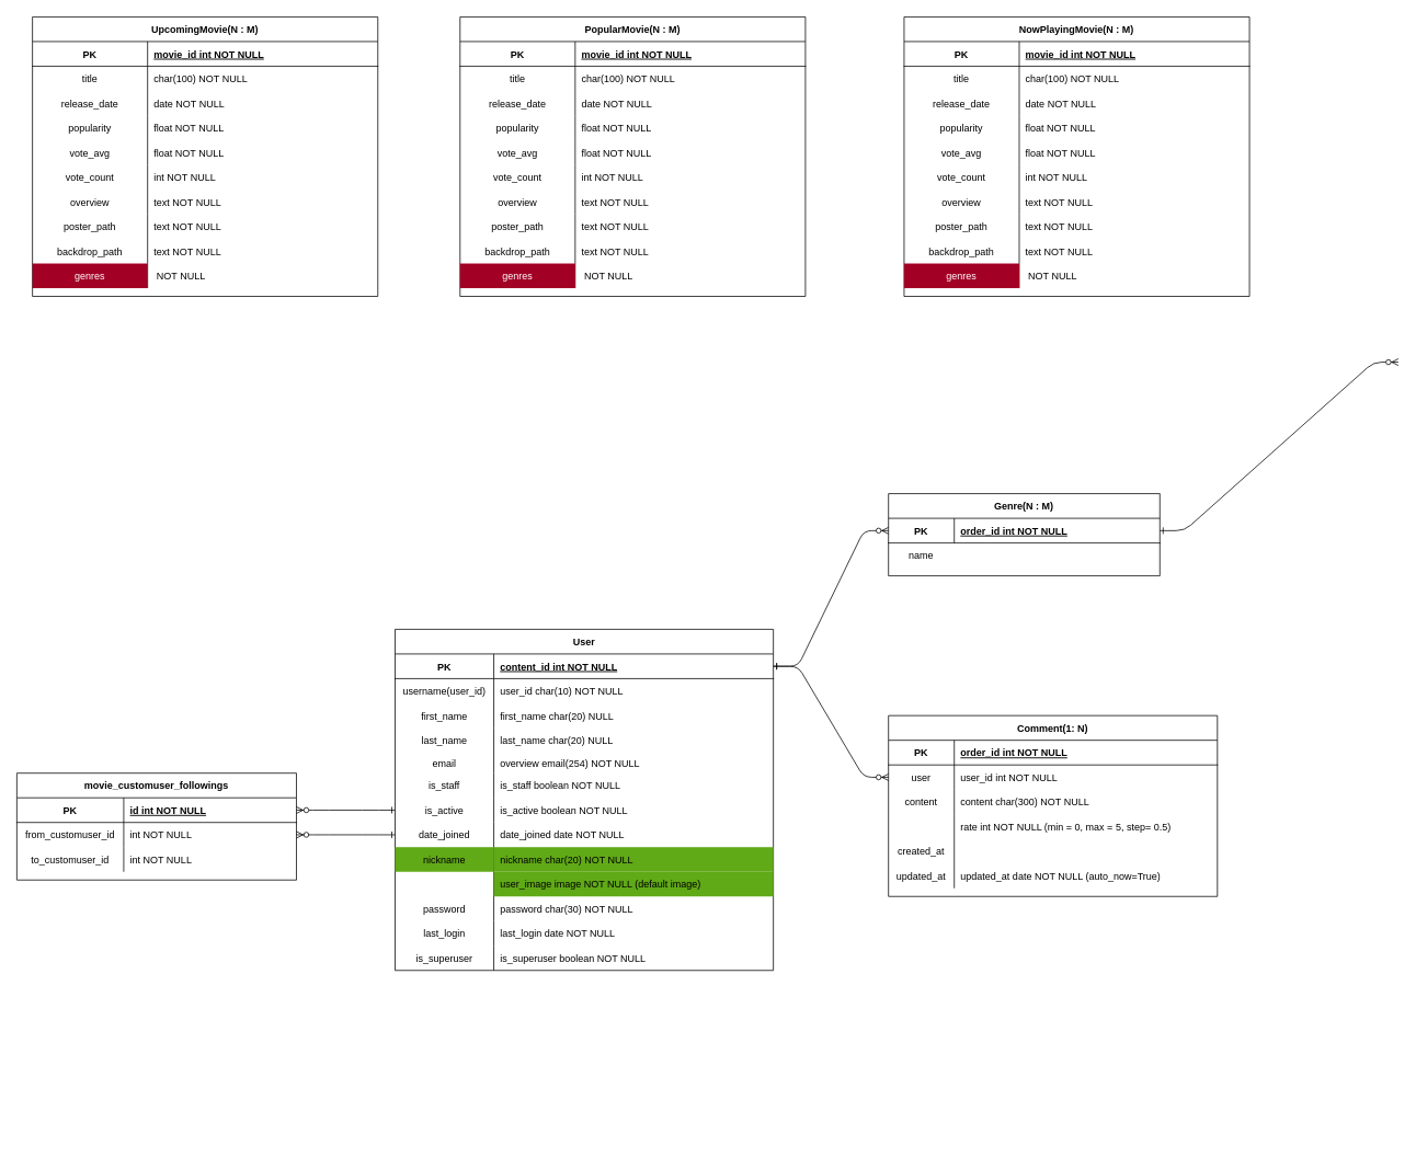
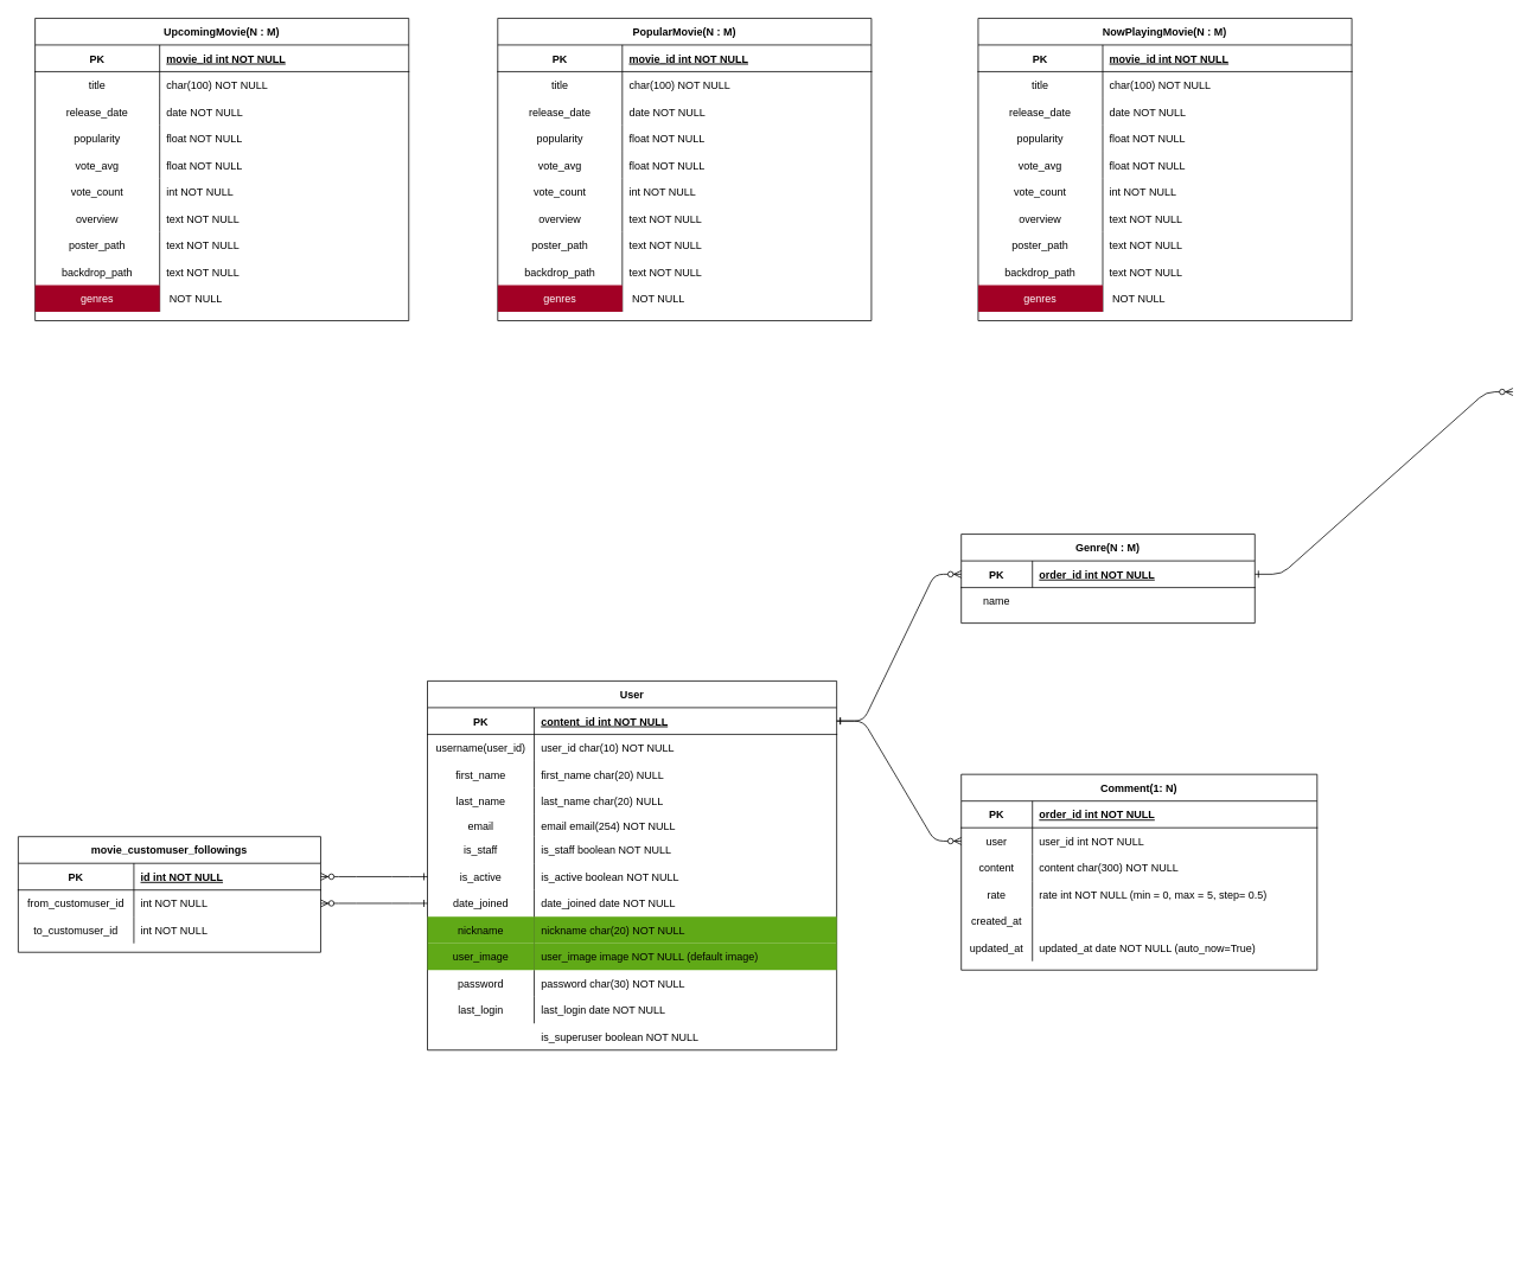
- <mxCell id="25" value="overview email(254) NOT NULL" style="shape=partialRectangle;overflow=hidden;connectable=0;fillColor=none;top=0;left=0;bottom=0;right=0;align=left;spacingLeft=6;" parent="23" vertex="1"><mxGeometry x="120" width="340" height="25" as="geometry"><mxRectangle width="340" height="25" as="alternateBounds" /></mxGeometry></mxCell>
+ <mxCell id="25" value="email email(254) NOT NULL" style="shape=partialRectangle;overflow=hidden;connectable=0;fillColor=none;top=0;left=0;bottom=0;right=0;align=left;spacingLeft=6;" parent="23" vertex="1"><mxGeometry x="120" width="340" height="25" as="geometry"><mxRectangle width="340" height="25" as="alternateBounds" /></mxGeometry></mxCell>
+ <mxCell id="61" value="rate" style="shape=partialRectangle;overflow=hidden;connectable=0;fillColor=none;top=0;left=0;bottom=0;right=0;" parent="60" vertex="1"><mxGeometry width="80" height="30" as="geometry"><mxRectangle width="80" height="30" as="alternateBounds" /></mxGeometry></mxCell>
+ <mxCell id="39" value="user_image" style="shape=partialRectangle;overflow=hidden;connectable=0;fillColor=#60a917;top=0;left=0;bottom=0;right=0;strokeColor=#2D7600;" parent="38" vertex="1"><mxGeometry width="120" height="30" as="geometry"><mxRectangle width="120" height="30" as="alternateBounds" /></mxGeometry></mxCell>
- <mxCell id="48" value="is_superuser" style="shape=partialRectangle;overflow=hidden;connectable=0;fillColor=none;top=0;left=0;bottom=0;right=0;" parent="47" vertex="1"><mxGeometry width="120" height="30" as="geometry"><mxRectangle width="120" height="30" as="alternateBounds" /></mxGeometry></mxCell>
